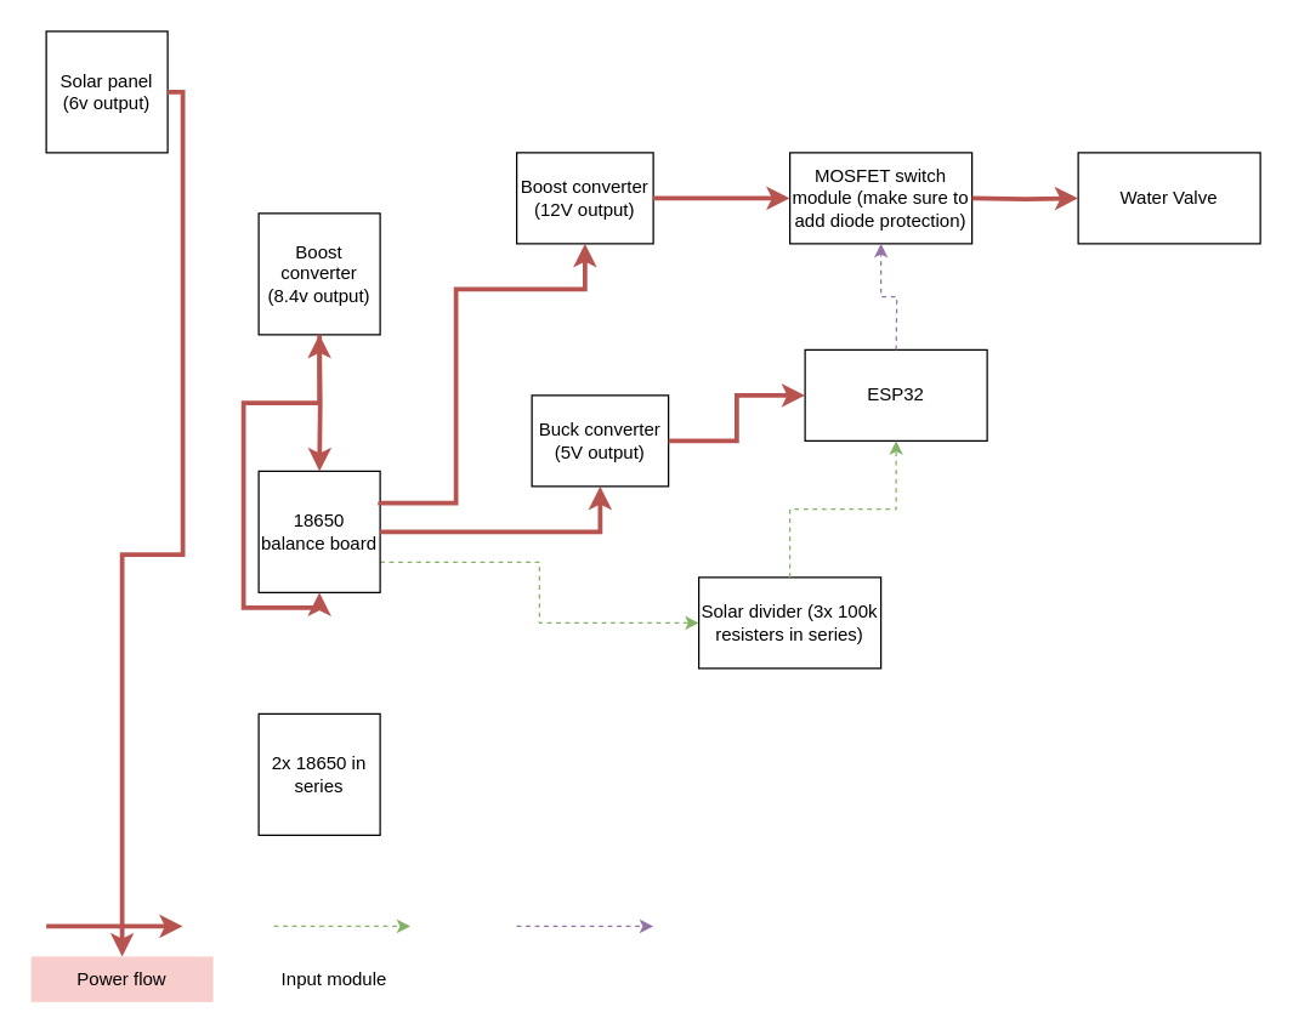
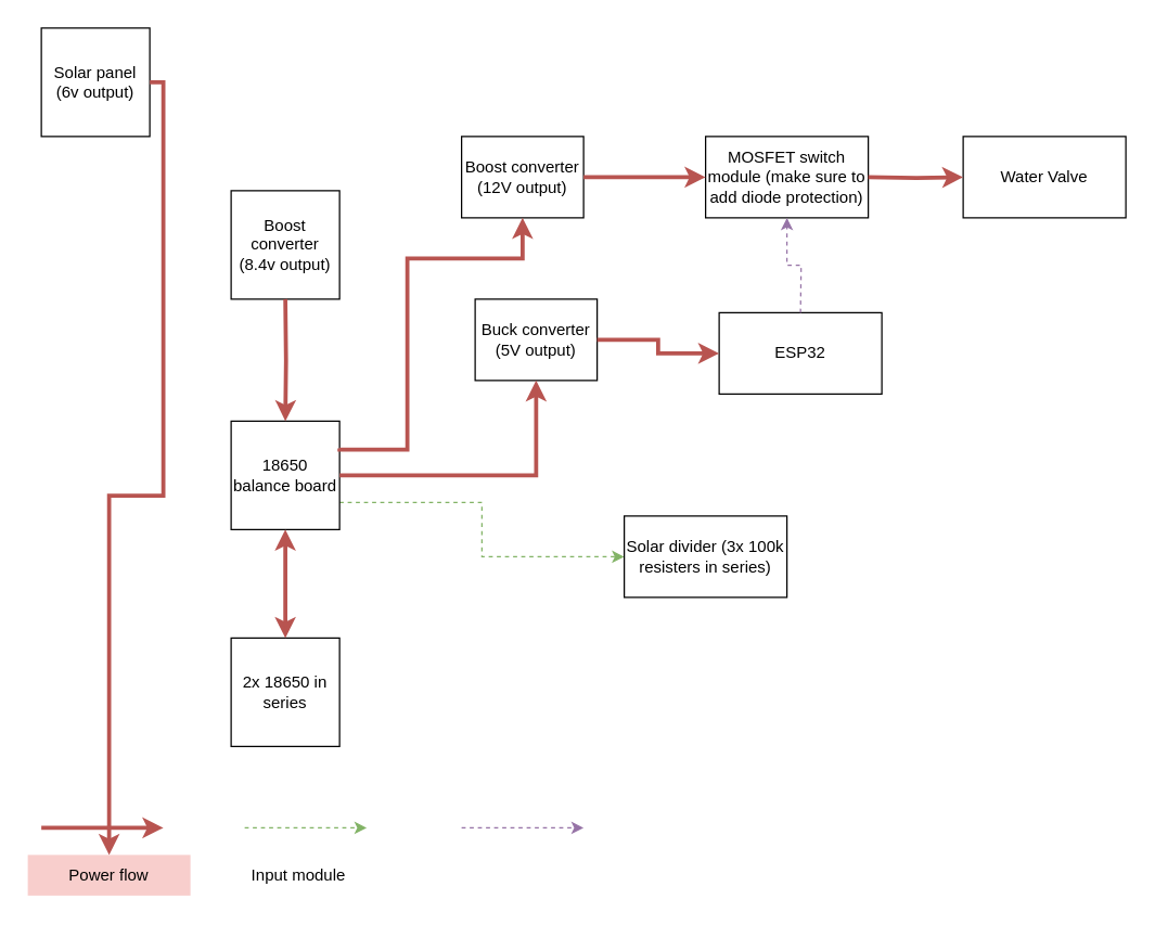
- <mxCell id="11" value="Buck converter (5V output)" style="rounded=0;whiteSpace=wrap;html=1;" vertex="1" parent="1"><mxGeometry x="350" y="260" width="90" height="60" as="geometry" /></mxCell>
+ <mxCell id="11" value="Buck converter (5V output)" style="rounded=0;whiteSpace=wrap;html=1;" vertex="1" parent="1"><mxGeometry x="350" y="220" width="90" height="60" as="geometry" /></mxCell>
- <mxCell id="9" value="" style="endArrow=classic;html=1;rounded=0;edgeStyle=orthogonalEdgeStyle;exitX=0.5;exitY=1;exitDx=0;exitDy=0;strokeWidth=3;fillColor=#f8cecc;strokeColor=#b85450;startArrow=classic;startFill=1;" edge="1" parent="1" source="6" target="3"><mxGeometry width="50" height="50" relative="1" as="geometry"><mxPoint x="390" y="300" as="sourcePoint" /><mxPoint x="440" y="250" as="targetPoint" /></mxGeometry></mxCell>
+ <mxCell id="9" value="" style="endArrow=classic;html=1;rounded=0;edgeStyle=orthogonalEdgeStyle;exitX=0.5;exitY=1;exitDx=0;exitDy=0;entryX=0.5;entryY=0;entryDx=0;entryDy=0;strokeWidth=3;fillColor=#f8cecc;strokeColor=#b85450;startArrow=classic;startFill=1;" edge="1" parent="1" source="6" target="8"><mxGeometry width="50" height="50" relative="1" as="geometry"><mxPoint x="390" y="300" as="sourcePoint" /><mxPoint x="440" y="250" as="targetPoint" /></mxGeometry></mxCell>
- <mxCell id="15" value="" style="endArrow=classic;html=1;rounded=0;edgeStyle=orthogonalEdgeStyle;exitX=0.5;exitY=0;exitDx=0;exitDy=0;entryX=0.5;entryY=1;entryDx=0;entryDy=0;strokeWidth=1;dashed=1;fillColor=#d5e8d4;strokeColor=#82b366;" edge="1" parent="1" source="14" target="10"><mxGeometry width="50" height="50" relative="1" as="geometry"><mxPoint x="490" y="330" as="sourcePoint" /><mxPoint x="440" y="230" as="targetPoint" /></mxGeometry></mxCell>
